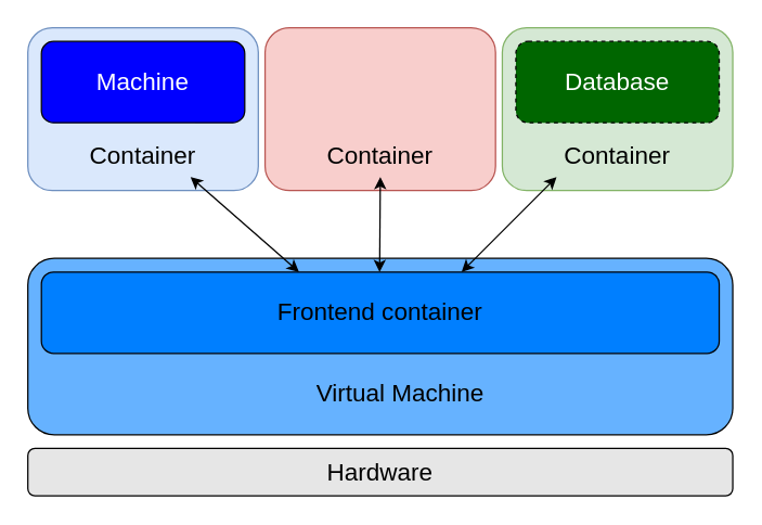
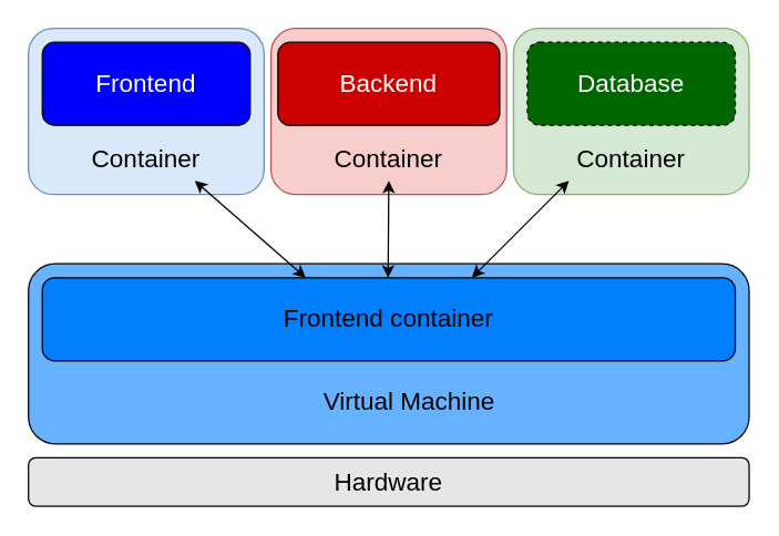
- <mxCell id="10" value="&lt;font color=&quot;#ffffff&quot;&gt;Machine&lt;/font&gt;" style="rounded=1;whiteSpace=wrap;html=1;fontSize=18;fillColor=#0000FF;" parent="1" vertex="1"><mxGeometry x="30" y="30" width="150" height="60" as="geometry" /></mxCell>
+ <mxCell id="10" value="&lt;font color=&quot;#ffffff&quot;&gt;Frontend&lt;/font&gt;" style="rounded=1;whiteSpace=wrap;html=1;fontSize=18;fillColor=#0000FF;" parent="1" vertex="1"><mxGeometry x="30" y="30" width="150" height="60" as="geometry" /></mxCell>
+ <mxCell id="11" value="&lt;font color=&quot;#ffffff&quot;&gt;Backend&lt;/font&gt;" style="rounded=1;whiteSpace=wrap;html=1;fontSize=18;fillColor=#CC0000;" parent="1" vertex="1"><mxGeometry x="200" y="30" width="160" height="60" as="geometry" /></mxCell>
